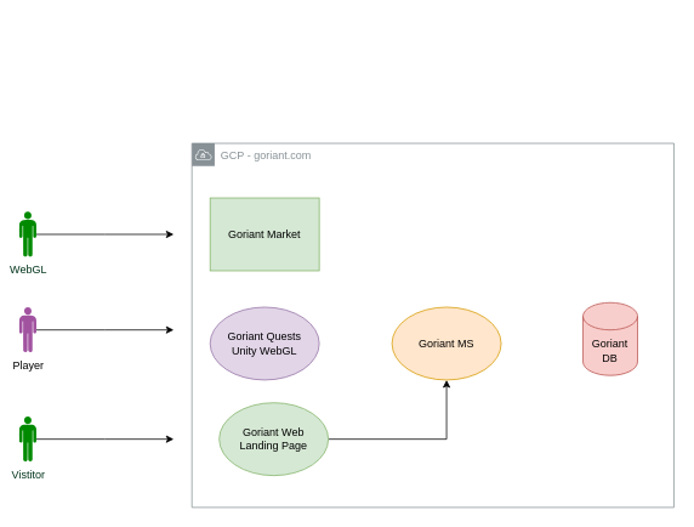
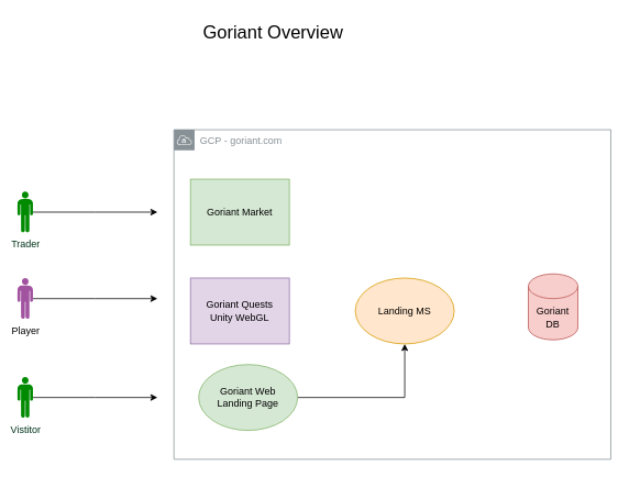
+ <mxCell id="15" value="&lt;font style=&quot;font-size: 22px;&quot;&gt;Goriant Overview&lt;/font&gt;" style="text;html=1;align=center;verticalAlign=middle;resizable=0;points=[];autosize=1;strokeColor=none;fillColor=none;" vertex="1" parent="1"><mxGeometry x="235" y="20" width="190" height="40" as="geometry" /></mxCell>
- <mxCell id="4" value="&lt;font color=&quot;#00331a&quot;&gt;WebGL&lt;/font&gt;" style="verticalLabelPosition=bottom;sketch=0;html=1;fillColor=#008a00;verticalAlign=top;align=center;pointerEvents=1;shape=mxgraph.cisco_safe.design.actor_2;strokeColor=#005700;fontColor=#ffffff;" vertex="1" parent="1"><mxGeometry x="20" y="232" width="19" height="50" as="geometry" /></mxCell>
+ <mxCell id="4" value="&lt;font color=&quot;#00331a&quot;&gt;Trader&lt;/font&gt;" style="verticalLabelPosition=bottom;sketch=0;html=1;fillColor=#008a00;verticalAlign=top;align=center;pointerEvents=1;shape=mxgraph.cisco_safe.design.actor_2;strokeColor=#005700;fontColor=#ffffff;" vertex="1" parent="1"><mxGeometry x="20" y="232" width="19" height="50" as="geometry" /></mxCell>
- <mxCell id="5" value="Goriant Quests&lt;div&gt;Unity WebGL&lt;/div&gt;" style="ellipse;whiteSpace=wrap;html=1;fillColor=#e1d5e7;strokeColor=#9673a6;" vertex="1" parent="1"><mxGeometry x="230" y="337" width="120" height="80" as="geometry" /></mxCell>
+ <mxCell id="5" value="Goriant Quests&lt;div&gt;Unity WebGL&lt;/div&gt;" style="whiteSpace=wrap;html=1;fillColor=#e1d5e7;strokeColor=#9673a6;rounded=0;" vertex="1" parent="1"><mxGeometry x="230" y="337" width="120" height="80" as="geometry" /></mxCell>
- <mxCell id="9" value="Goriant MS" style="ellipse;whiteSpace=wrap;html=1;fillColor=#ffe6cc;strokeColor=#d79b00;" vertex="1" parent="1"><mxGeometry x="430" y="337" width="120" height="80" as="geometry" /></mxCell>
+ <mxCell id="9" value="Landing MS" style="ellipse;whiteSpace=wrap;html=1;fillColor=#ffe6cc;strokeColor=#d79b00;" vertex="1" parent="1"><mxGeometry x="430" y="337" width="120" height="80" as="geometry" /></mxCell>
